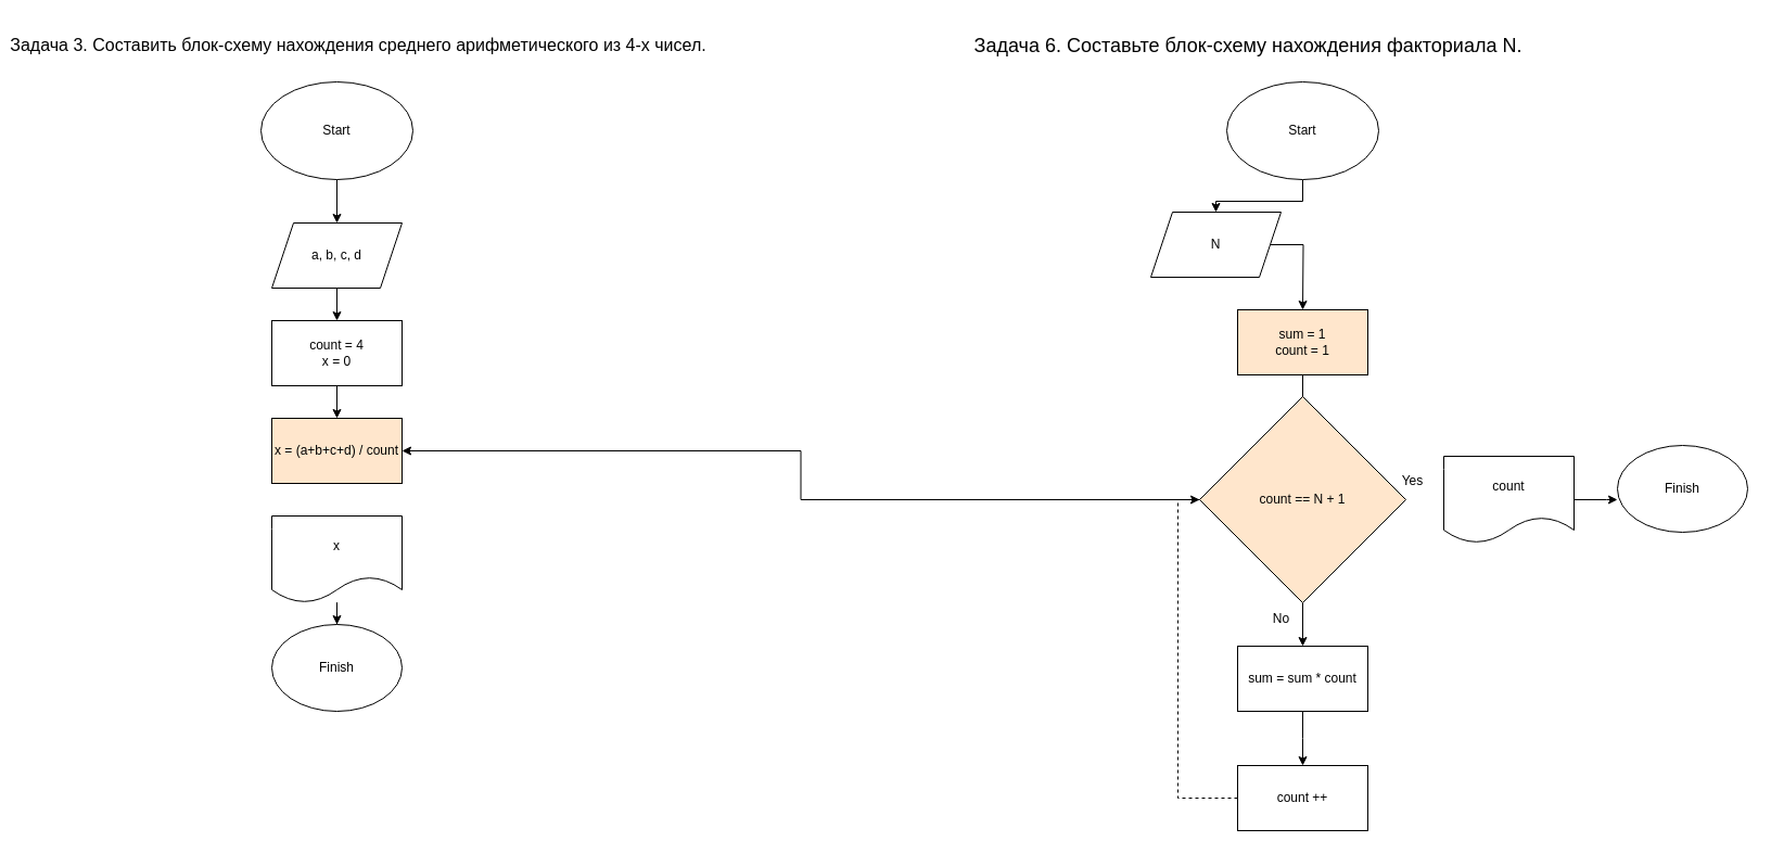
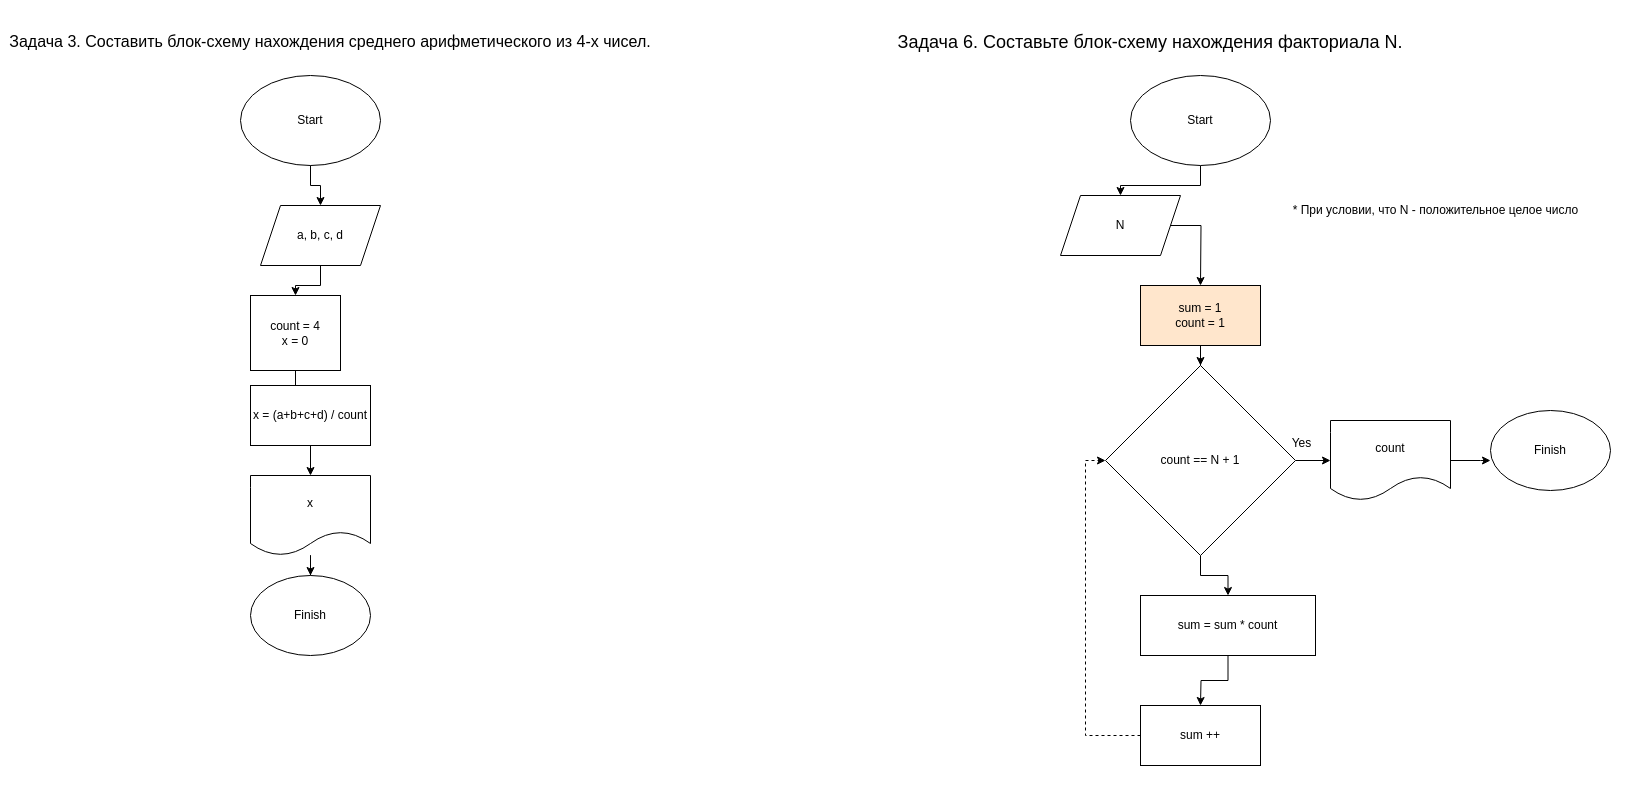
+ <mxCell id="33" value="* При условии, что N - положительное целое число" style="text;html=1;align=center;verticalAlign=middle;resizable=0;points=[];autosize=1;strokeColor=none;fillColor=none;" vertex="1" parent="1"><mxGeometry x="1290" y="195" width="290" height="30" as="geometry" /></mxCell>
- <mxCell id="8" value="a, b, c, d" style="shape=parallelogram;perimeter=parallelogramPerimeter;whiteSpace=wrap;html=1;fixedSize=1;" vertex="1" parent="1"><mxGeometry x="250" y="205" width="120" height="60" as="geometry" /></mxCell>
+ <mxCell id="8" value="a, b, c, d" style="shape=parallelogram;perimeter=parallelogramPerimeter;whiteSpace=wrap;html=1;fixedSize=1;" vertex="1" parent="1"><mxGeometry x="260" y="205" width="120" height="60" as="geometry" /></mxCell>
- <mxCell id="6" value="&lt;span style=&quot;background-color: initial;&quot;&gt;count = 4&lt;/span&gt;&lt;div&gt;x = 0&lt;/div&gt;" style="rounded=0;whiteSpace=wrap;html=1;" vertex="1" parent="1"><mxGeometry x="250" y="295" width="120" height="60" as="geometry" /></mxCell>
+ <mxCell id="6" value="&lt;span style=&quot;background-color: initial;&quot;&gt;count = 4&lt;/span&gt;&lt;div&gt;x = 0&lt;/div&gt;" style="rounded=0;whiteSpace=wrap;html=1;" vertex="1" parent="1"><mxGeometry x="250" y="295" width="90" height="75" as="geometry" /></mxCell>
- <mxCell id="17" value="" style="edgeStyle=orthogonalEdgeStyle;rounded=0;orthogonalLoop=1;jettySize=auto;html=1;endArrow=none;" edge="1" parent="1" source="23" target="21"><mxGeometry relative="1" as="geometry" /></mxCell>
+ <mxCell id="17" value="" style="edgeStyle=orthogonalEdgeStyle;rounded=0;orthogonalLoop=1;jettySize=auto;html=1;" edge="1" parent="1" source="23" target="21"><mxGeometry relative="1" as="geometry" /></mxCell>
- <mxCell id="10" value="x = (a+b+c+d) / count" style="rounded=0;whiteSpace=wrap;html=1;fillColor=#ffe6cc;" vertex="1" parent="1"><mxGeometry x="250" y="385" width="120" height="60" as="geometry" /></mxCell>
+ <mxCell id="10" value="x = (a+b+c+d) / count" style="rounded=0;whiteSpace=wrap;html=1;" vertex="1" parent="1"><mxGeometry x="250" y="385" width="120" height="60" as="geometry" /></mxCell>
- <mxCell id="19" value="" style="edgeStyle=orthogonalEdgeStyle;rounded=0;orthogonalLoop=1;jettySize=auto;html=1;" edge="1" parent="1" source="21" target="10"><mxGeometry relative="1" as="geometry" /></mxCell>
+ <mxCell id="19" value="" style="edgeStyle=orthogonalEdgeStyle;rounded=0;orthogonalLoop=1;jettySize=auto;html=1;" edge="1" parent="1" source="21" target="25"><mxGeometry relative="1" as="geometry" /></mxCell>
- <mxCell id="21" value="count == N + 1" style="rhombus;whiteSpace=wrap;html=1;fillColor=#ffe6cc;" vertex="1" parent="1"><mxGeometry x="1105" y="365" width="190" height="190" as="geometry" /></mxCell>
+ <mxCell id="21" value="count == N + 1" style="rhombus;whiteSpace=wrap;html=1;" vertex="1" parent="1"><mxGeometry x="1105" y="365" width="190" height="190" as="geometry" /></mxCell>
+ <mxCell id="9" value="" style="edgeStyle=orthogonalEdgeStyle;rounded=0;orthogonalLoop=1;jettySize=auto;html=1;" edge="1" parent="1" source="10" target="12"><mxGeometry relative="1" as="geometry" /></mxCell>
- <mxCell id="29" value="No" style="text;html=1;align=center;verticalAlign=middle;resizable=0;points=[];autosize=1;strokeColor=none;fillColor=none;" vertex="1" parent="1"><mxGeometry x="1160" y="555" width="40" height="30" as="geometry" /></mxCell>
- <mxCell id="28" value="sum = sum * count" style="rounded=0;whiteSpace=wrap;html=1;" vertex="1" parent="1"><mxGeometry x="1140" y="595" width="120" height="60" as="geometry" /></mxCell>
+ <mxCell id="28" value="sum = sum * count" style="rounded=0;whiteSpace=wrap;html=1;" vertex="1" parent="1"><mxGeometry x="1140" y="595" width="175" height="60" as="geometry" /></mxCell>
- <mxCell id="32" value="count ++" style="whiteSpace=wrap;html=1;rounded=0;" vertex="1" parent="1"><mxGeometry x="1140" y="705" width="120" height="60" as="geometry" /></mxCell>
+ <mxCell id="32" value="sum ++" style="whiteSpace=wrap;html=1;rounded=0;" vertex="1" parent="1"><mxGeometry x="1140" y="705" width="120" height="60" as="geometry" /></mxCell>
